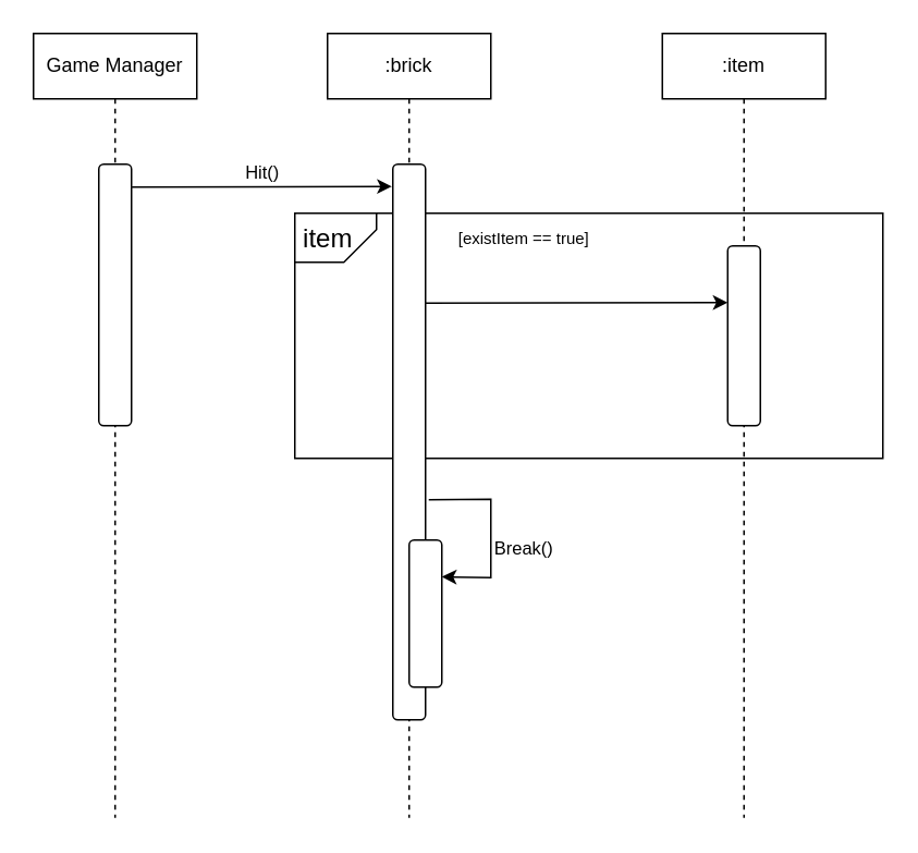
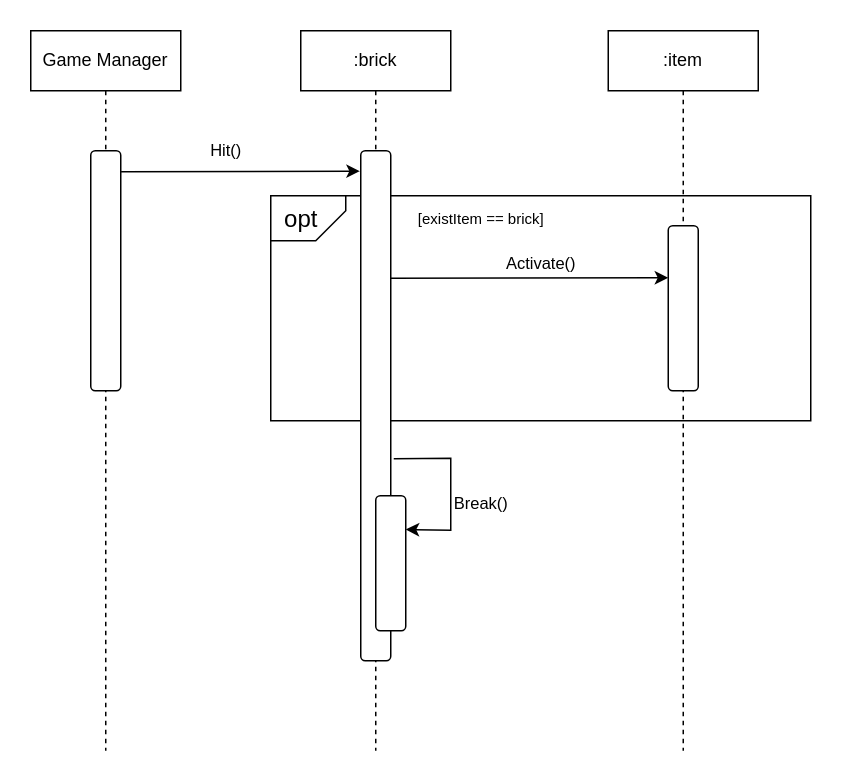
- <mxCell id="8" value="Hit()" style="text;html=1;align=center;verticalAlign=middle;resizable=0;points=[];autosize=1;strokeColor=none;fillColor=none;fontSize=11;" vertex="1" parent="1"><mxGeometry x="140" y="90" width="40" height="30" as="geometry" /></mxCell>
+ <mxCell id="8" value="Hit()" style="text;html=1;align=center;verticalAlign=middle;resizable=0;points=[];autosize=1;strokeColor=none;fillColor=none;fontSize=11;" vertex="1" parent="1"><mxGeometry x="130" y="85" width="40" height="30" as="geometry" /></mxCell>
- <mxCell id="10" value="item" style="text;html=1;align=center;verticalAlign=middle;resizable=0;points=[];autosize=1;strokeColor=none;fillColor=none;fontSize=16;" vertex="1" parent="1"><mxGeometry x="175" y="130" width="50" height="30" as="geometry" /></mxCell>
+ <mxCell id="10" value="opt" style="text;html=1;align=center;verticalAlign=middle;resizable=0;points=[];autosize=1;strokeColor=none;fillColor=none;fontSize=16;" vertex="1" parent="1"><mxGeometry x="175" y="130" width="50" height="30" as="geometry" /></mxCell>
- <mxCell id="11" value="[existItem == true]" style="text;html=1;align=center;verticalAlign=middle;resizable=0;points=[];autosize=1;strokeColor=none;fillColor=none;fontSize=10;" vertex="1" parent="1"><mxGeometry x="270" y="130" width="100" height="30" as="geometry" /></mxCell>
+ <mxCell id="11" value="[existItem == brick]" style="text;html=1;align=center;verticalAlign=middle;resizable=0;points=[];autosize=1;strokeColor=none;fillColor=none;fontSize=10;" vertex="1" parent="1"><mxGeometry x="270" y="130" width="100" height="30" as="geometry" /></mxCell>
+ <mxCell id="15" value="Activate()" style="text;html=1;align=center;verticalAlign=middle;resizable=0;points=[];autosize=1;strokeColor=none;fillColor=none;fontSize=11;" vertex="1" parent="1"><mxGeometry x="325" y="160" width="70" height="30" as="geometry" /></mxCell>
